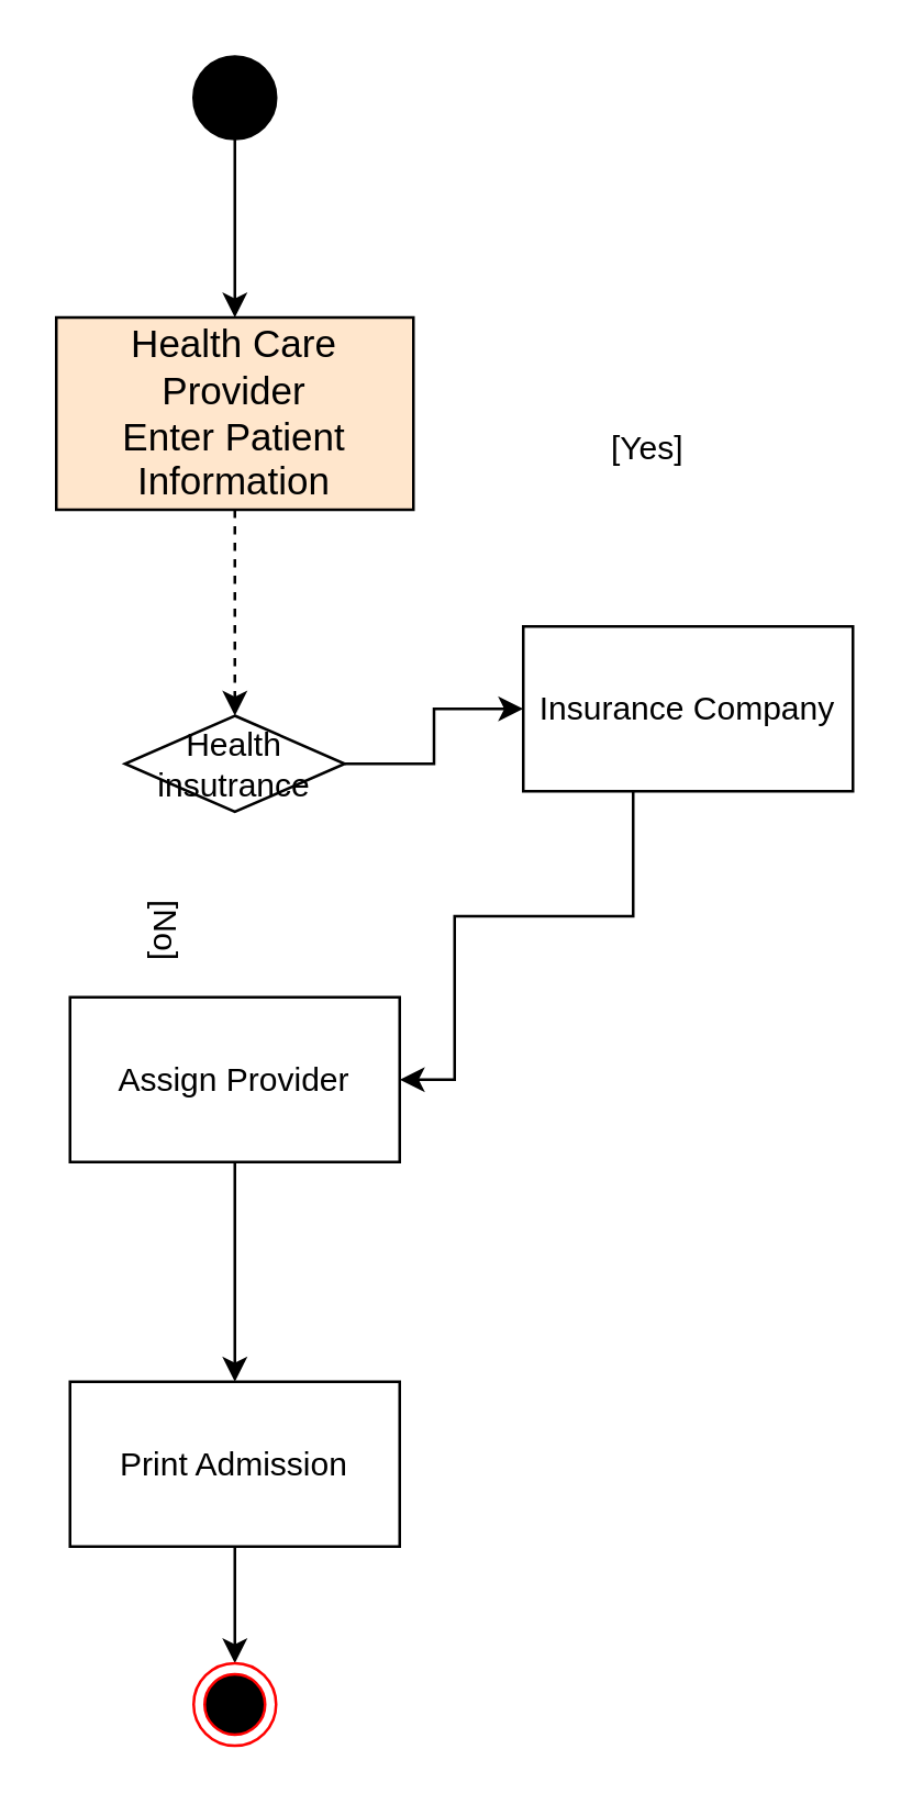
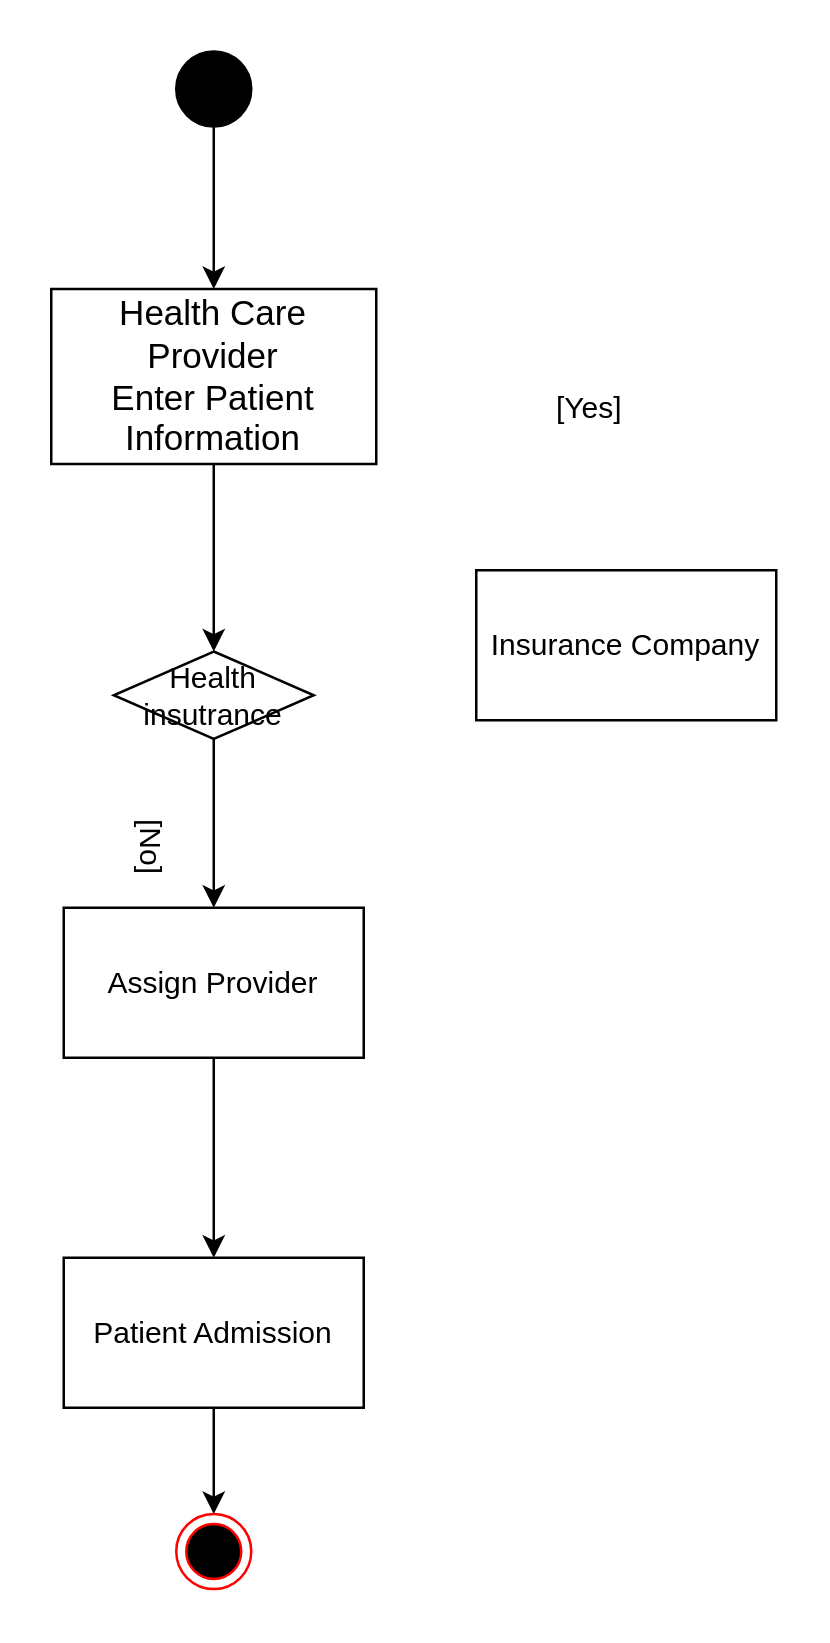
- <mxCell id="5" value="&lt;span style=&quot;font-size: 14px;&quot;&gt;Health Care Provider&lt;/span&gt;&lt;br&gt;&lt;div&gt;&lt;span style=&quot;font-size: 14px;&quot;&gt;Enter Patient Information&lt;/span&gt;&lt;/div&gt;" style="rounded=0;whiteSpace=wrap;html=1;fillColor=#ffe6cc;" vertex="1" parent="1"><mxGeometry x="20" y="115" width="130" height="70" as="geometry" /></mxCell>
+ <mxCell id="5" value="&lt;span style=&quot;font-size: 14px;&quot;&gt;Health Care Provider&lt;/span&gt;&lt;br&gt;&lt;div&gt;&lt;span style=&quot;font-size: 14px;&quot;&gt;Enter Patient Information&lt;/span&gt;&lt;/div&gt;" style="rounded=0;whiteSpace=wrap;html=1;" vertex="1" parent="1"><mxGeometry x="20" y="115" width="130" height="70" as="geometry" /></mxCell>
- <mxCell id="4" value="" style="edgeStyle=orthogonalEdgeStyle;rounded=0;orthogonalLoop=1;jettySize=auto;html=1;dashed=1;" edge="1" parent="1" source="5" target="8"><mxGeometry relative="1" as="geometry" /></mxCell>
+ <mxCell id="4" value="" style="edgeStyle=orthogonalEdgeStyle;rounded=0;orthogonalLoop=1;jettySize=auto;html=1;" edge="1" parent="1" source="5" target="8"><mxGeometry relative="1" as="geometry" /></mxCell>
- <mxCell id="6" value="" style="edgeStyle=orthogonalEdgeStyle;rounded=0;orthogonalLoop=1;jettySize=auto;html=1;" edge="1" parent="1" source="8" target="10"><mxGeometry relative="1" as="geometry" /></mxCell>
+ <mxCell id="7" value="" style="edgeStyle=orthogonalEdgeStyle;rounded=0;orthogonalLoop=1;jettySize=auto;html=1;" edge="1" parent="1" source="8" target="13"><mxGeometry relative="1" as="geometry" /></mxCell>
- <mxCell id="9" style="edgeStyle=orthogonalEdgeStyle;rounded=0;orthogonalLoop=1;jettySize=auto;html=1;entryX=1;entryY=0.5;entryDx=0;entryDy=0;" edge="1" parent="1" source="10" target="13"><mxGeometry relative="1" as="geometry"><Array as="points"><mxPoint x="230" y="333" /><mxPoint x="165" y="333" /><mxPoint x="165" y="393" /></Array></mxGeometry></mxCell>
- <mxCell id="15" value="Print Admission" style="whiteSpace=wrap;html=1;rounded=0;" vertex="1" parent="1"><mxGeometry x="25" y="502.5" width="120" height="60" as="geometry" /></mxCell>
+ <mxCell id="15" value="Patient Admission" style="whiteSpace=wrap;html=1;rounded=0;" vertex="1" parent="1"><mxGeometry x="25" y="502.5" width="120" height="60" as="geometry" /></mxCell>
